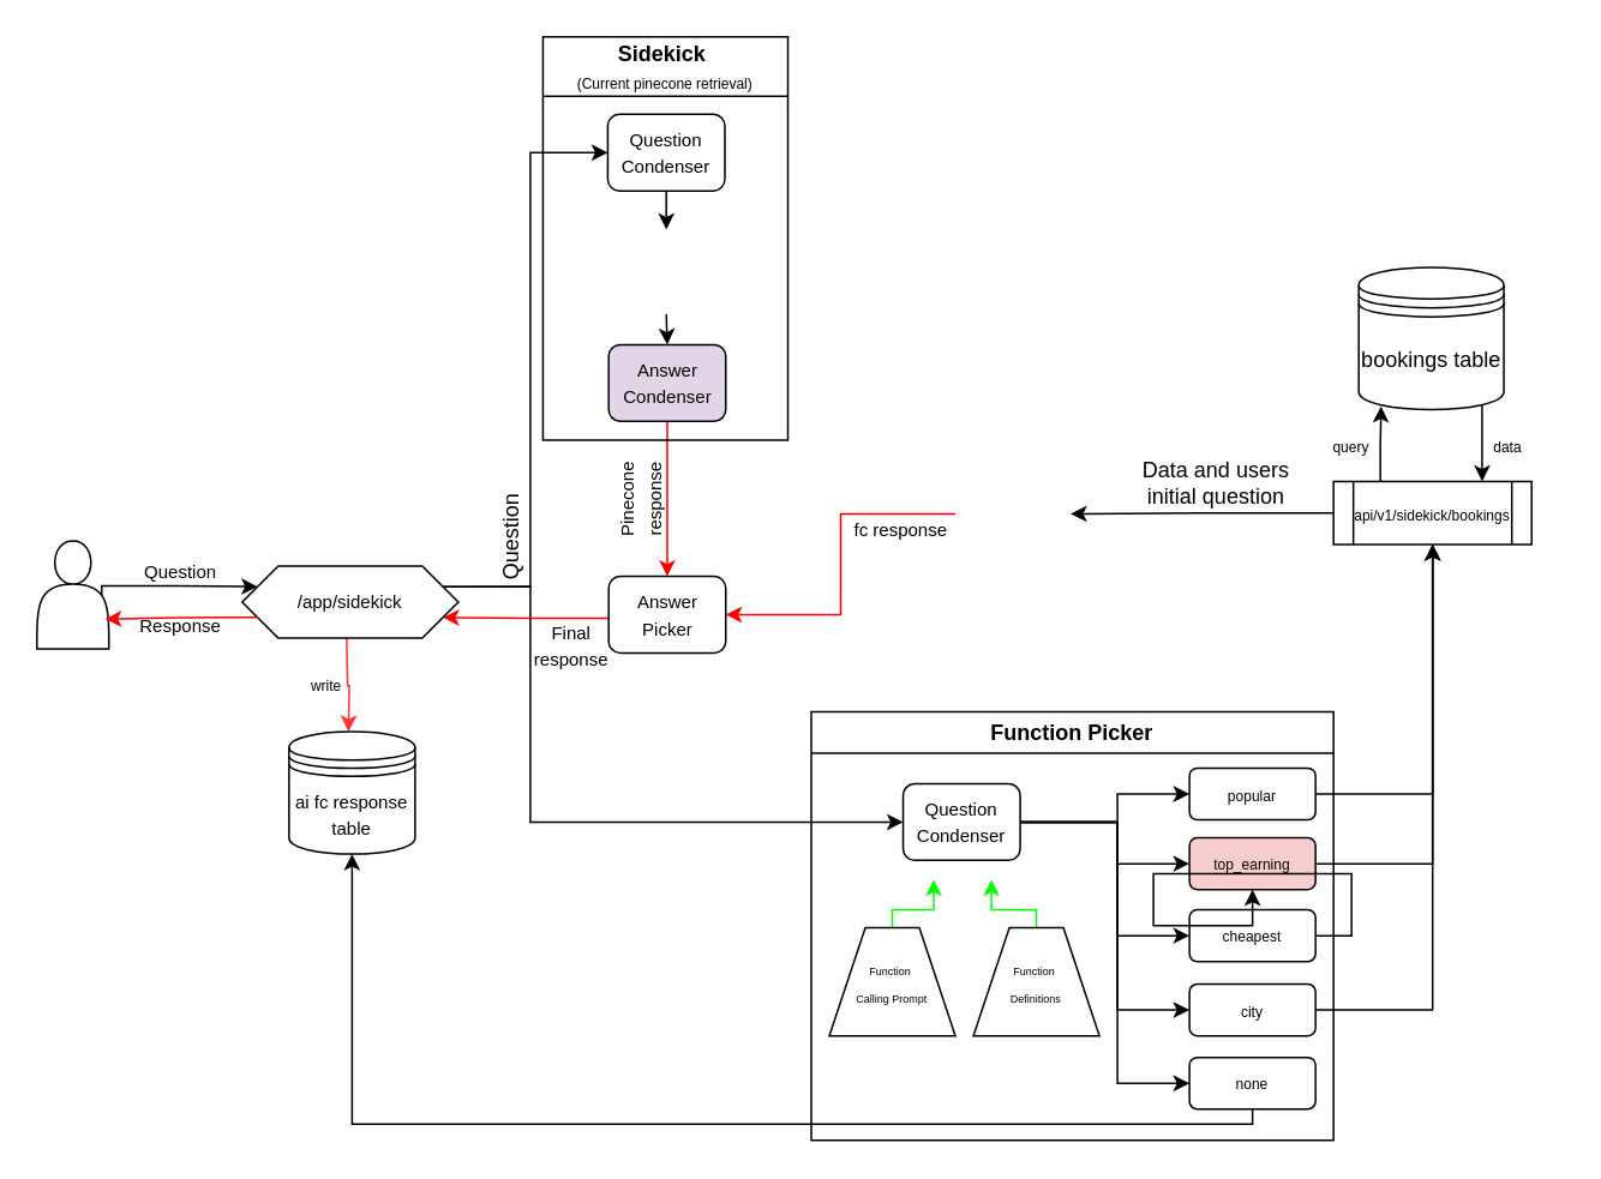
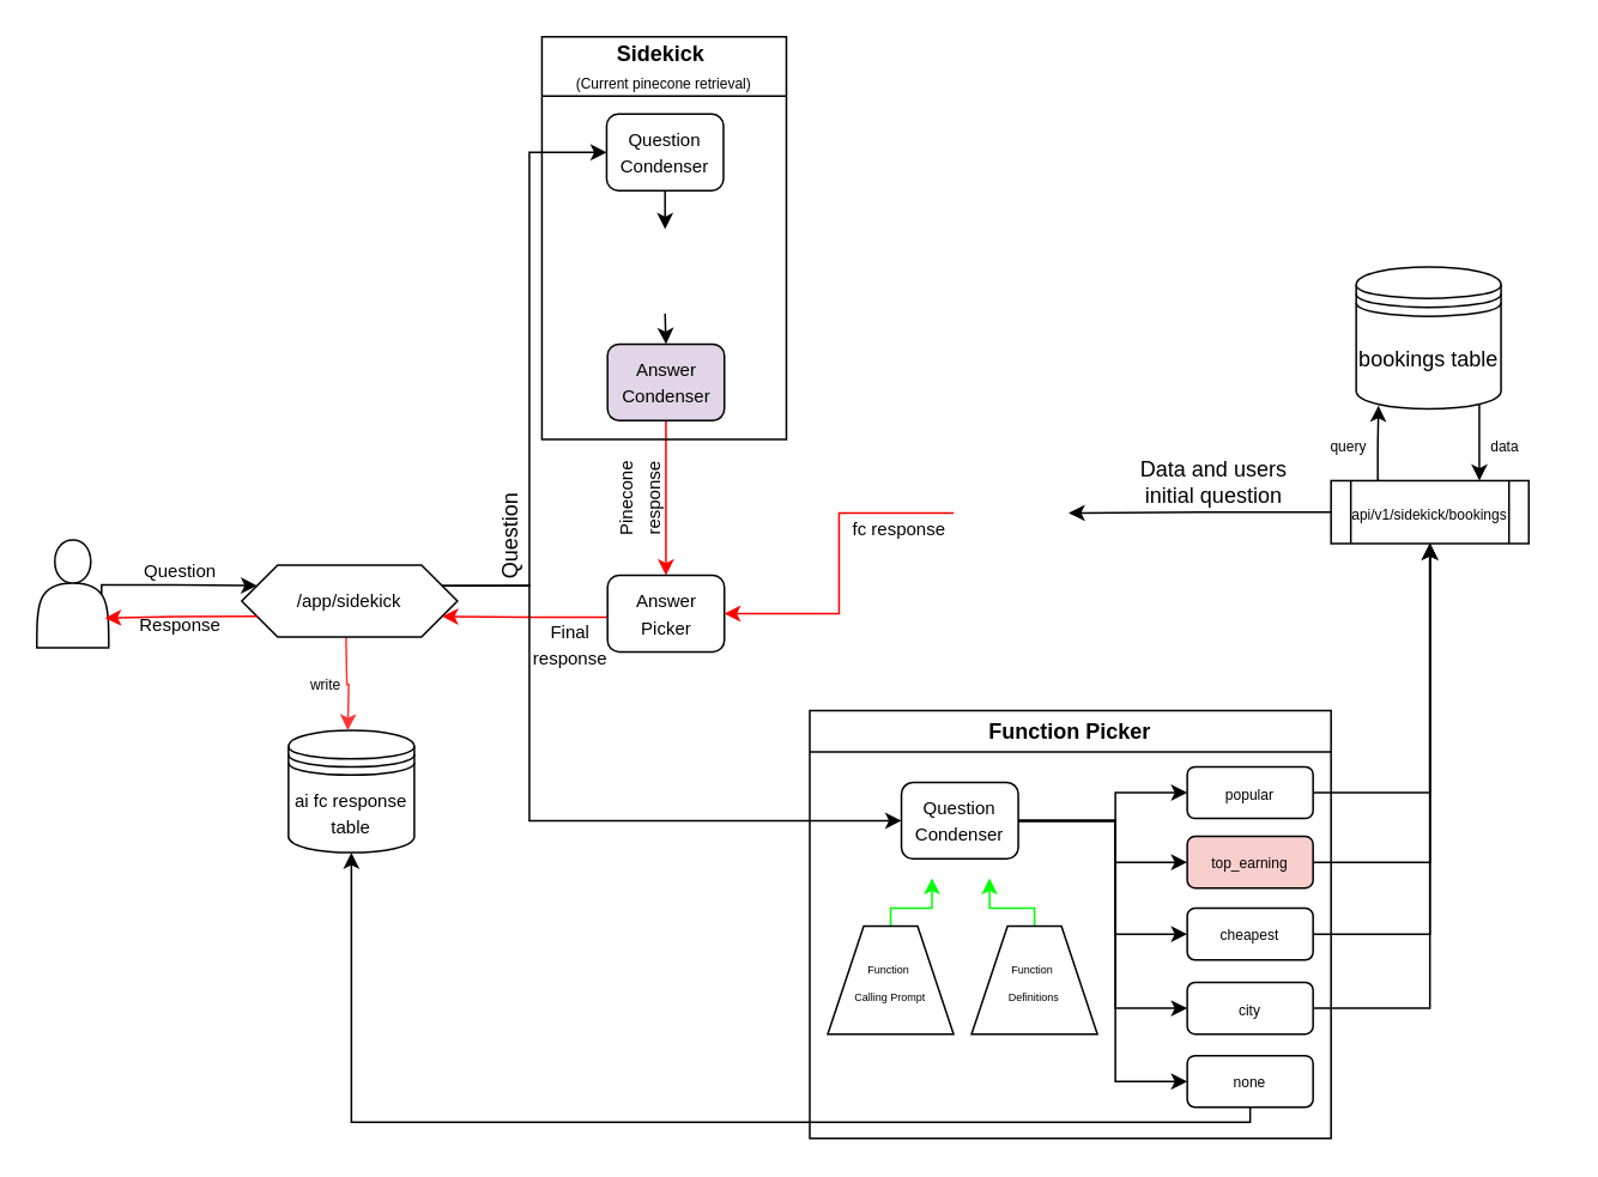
- <mxCell id="35" style="edgeStyle=orthogonalEdgeStyle;rounded=0;orthogonalLoop=1;jettySize=auto;html=1;exitX=1;exitY=0.5;exitDx=0;exitDy=0;" parent="1" source="20" target="19" edge="1"><mxGeometry relative="1" as="geometry"><mxPoint x="800" y="363" as="targetPoint" /></mxGeometry></mxCell>
+ <mxCell id="35" style="edgeStyle=orthogonalEdgeStyle;rounded=0;orthogonalLoop=1;jettySize=auto;html=1;exitX=1;exitY=0.5;exitDx=0;exitDy=0;entryX=0.5;entryY=1;entryDx=0;entryDy=0;" parent="1" source="20" target="32" edge="1"><mxGeometry relative="1" as="geometry"><mxPoint x="800" y="363" as="targetPoint" /></mxGeometry></mxCell>
